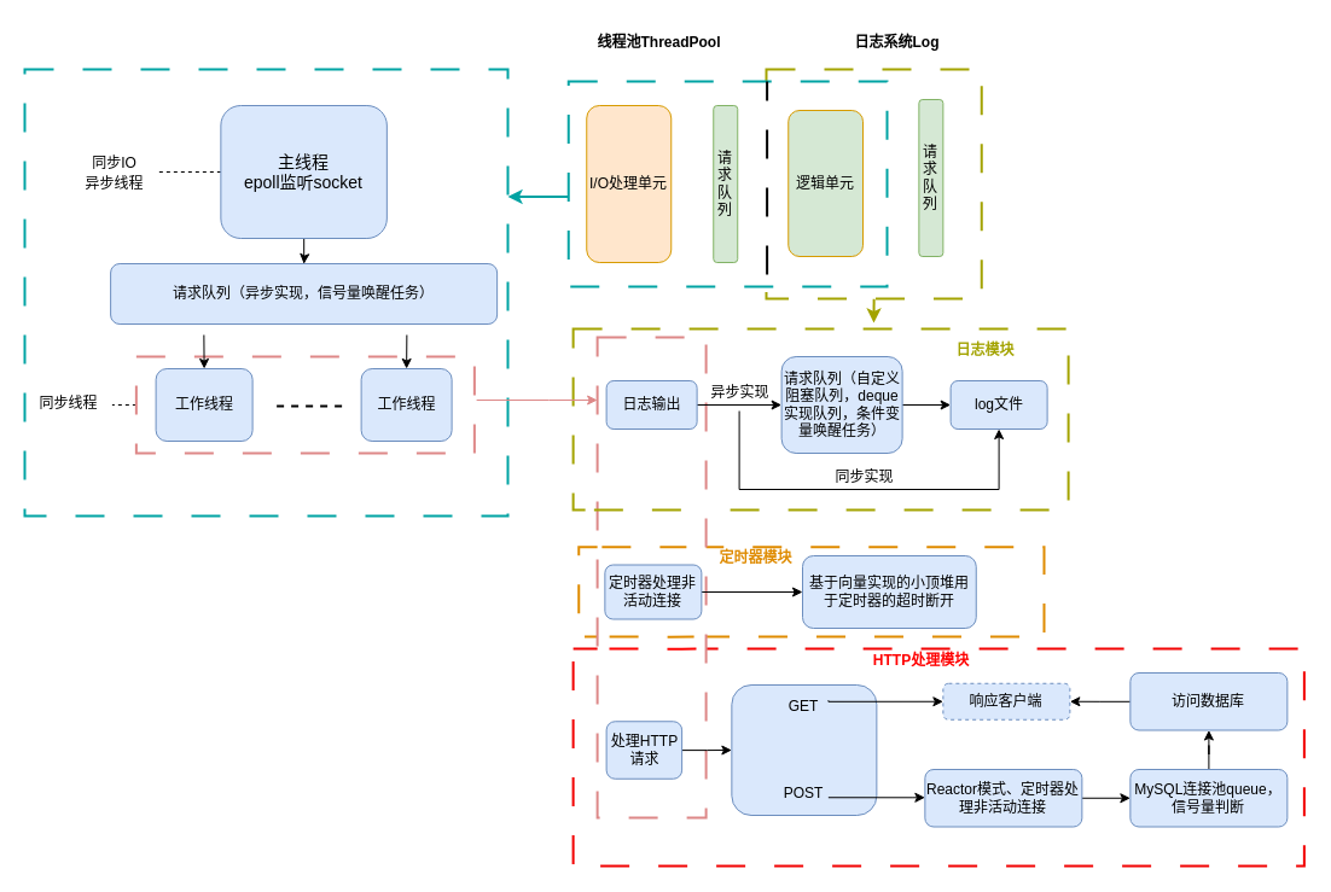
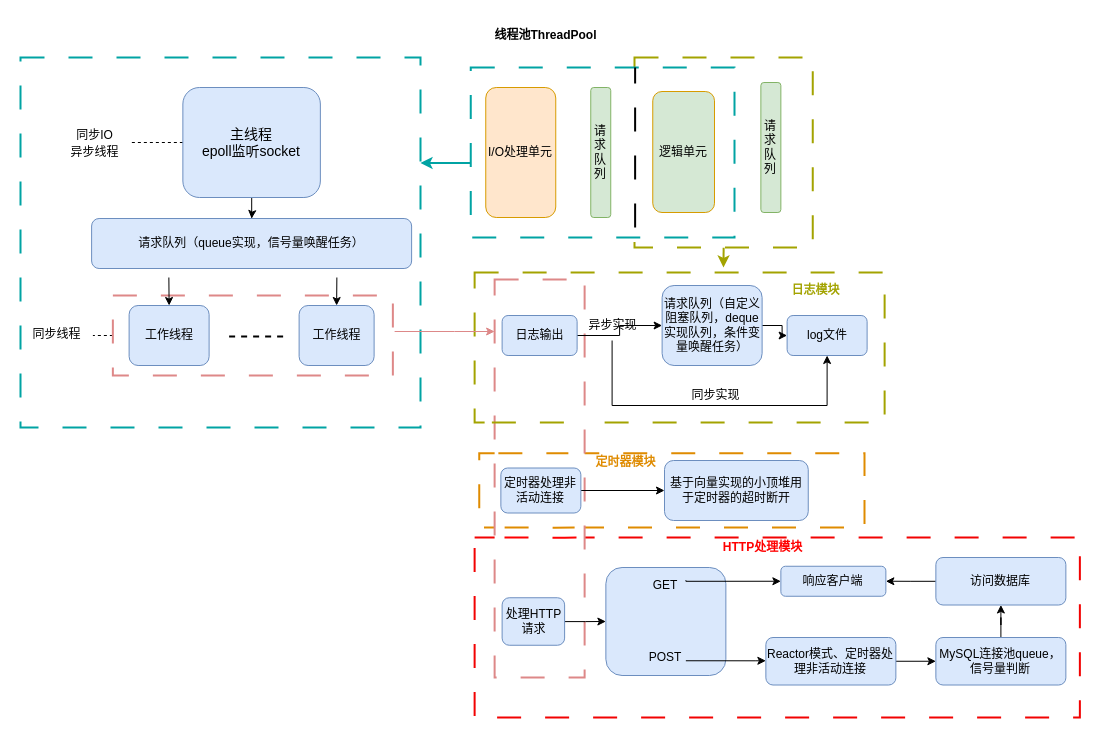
- <mxCell id="12" value="&lt;b&gt;日志系统Log&lt;/b&gt;" style="text;html=1;align=center;verticalAlign=middle;resizable=0;points=[];autosize=1;strokeColor=none;fillColor=none;" parent="1" vertex="1"><mxGeometry x="696.62" y="20" width="90" height="30" as="geometry" /></mxCell>
- <mxCell id="19" value="请求队列（异步实现，信号量唤醒任务）" style="rounded=1;whiteSpace=wrap;html=1;fillColor=#dae8fc;strokeColor=#6c8ebf;" vertex="1" parent="1"><mxGeometry x="91.12" y="218" width="320" height="50" as="geometry" /></mxCell>
+ <mxCell id="19" value="请求队列（queue实现，信号量唤醒任务）" style="rounded=1;whiteSpace=wrap;html=1;fillColor=#dae8fc;strokeColor=#6c8ebf;" vertex="1" parent="1"><mxGeometry x="91.12" y="218" width="320" height="50" as="geometry" /></mxCell>
- <mxCell id="32" value="请求队列（自定义阻塞队列，deque实现队列，条件变量唤醒任务）" style="rounded=1;whiteSpace=wrap;html=1;fillColor=#dae8fc;strokeColor=#6c8ebf;" vertex="1" parent="1"><mxGeometry x="646.62" y="295" width="100" height="80" as="geometry" /></mxCell>
+ <mxCell id="32" value="请求队列（自定义阻塞队列，deque实现队列，条件变量唤醒任务）" style="rounded=1;whiteSpace=wrap;html=1;fillColor=#dae8fc;strokeColor=#6c8ebf;" vertex="1" parent="1"><mxGeometry x="661.62" y="285" width="100" height="80" as="geometry" /></mxCell>
- <mxCell id="43" value="响应客户端" style="rounded=1;whiteSpace=wrap;html=1;fillColor=#dae8fc;strokeColor=#6c8ebf;dashed=1;" vertex="1" parent="1"><mxGeometry x="780.37" y="565.75" width="105" height="30" as="geometry" /></mxCell>
+ <mxCell id="43" value="响应客户端" style="rounded=1;whiteSpace=wrap;html=1;fillColor=#dae8fc;strokeColor=#6c8ebf;" vertex="1" parent="1"><mxGeometry x="780.37" y="565.75" width="105" height="30" as="geometry" /></mxCell>
